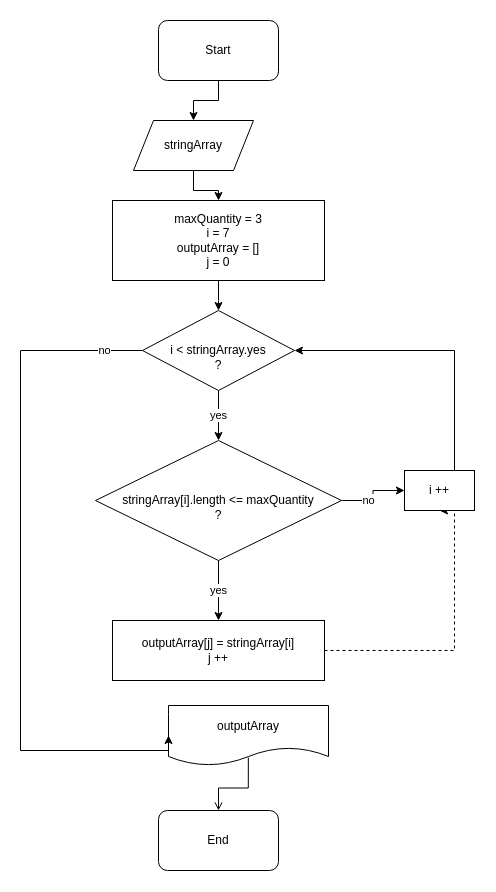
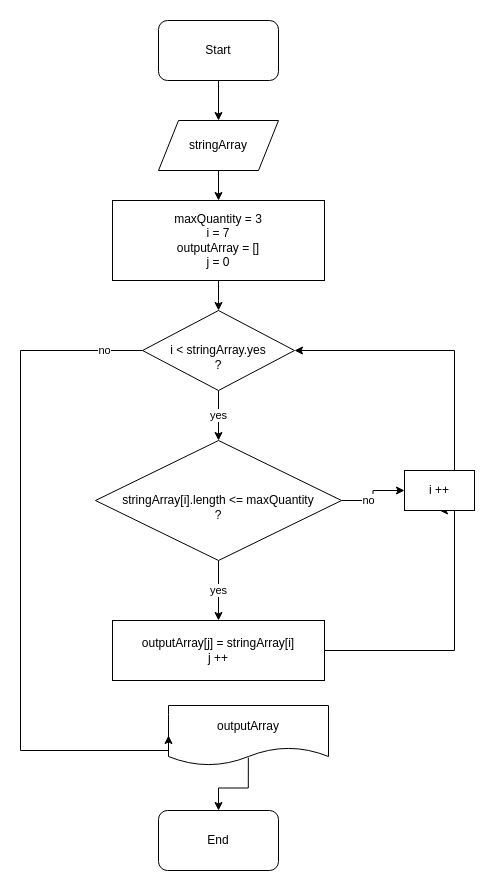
- <mxCell id="15" value="stringArray" style="shape=parallelogram;perimeter=parallelogramPerimeter;whiteSpace=wrap;html=1;fixedSize=1;" parent="1" vertex="1"><mxGeometry x="133" y="120" width="120" height="50" as="geometry" /></mxCell>
+ <mxCell id="15" value="stringArray" style="shape=parallelogram;perimeter=parallelogramPerimeter;whiteSpace=wrap;html=1;fixedSize=1;" parent="1" vertex="1"><mxGeometry x="158" y="120" width="120" height="50" as="geometry" /></mxCell>
- <mxCell id="6" style="edgeStyle=orthogonalEdgeStyle;rounded=0;orthogonalLoop=1;jettySize=auto;html=1;entryX=0.5;entryY=1;entryDx=0;entryDy=0;dashed=1;" parent="1" source="7" target="16" edge="1"><mxGeometry relative="1" as="geometry"><Array as="points"><mxPoint x="454" y="650" /></Array></mxGeometry></mxCell>
+ <mxCell id="6" style="edgeStyle=orthogonalEdgeStyle;rounded=0;orthogonalLoop=1;jettySize=auto;html=1;entryX=0.5;entryY=1;entryDx=0;entryDy=0;" parent="1" source="7" target="16" edge="1"><mxGeometry relative="1" as="geometry"><Array as="points"><mxPoint x="454" y="650" /></Array></mxGeometry></mxCell>
- <mxCell id="11" style="edgeStyle=orthogonalEdgeStyle;rounded=0;orthogonalLoop=1;jettySize=auto;html=1;entryX=0.5;entryY=0;entryDx=0;entryDy=0;exitX=0.499;exitY=0.867;exitDx=0;exitDy=0;exitPerimeter=0;endArrow=open;" parent="1" source="12" target="13" edge="1"><mxGeometry relative="1" as="geometry" /></mxCell>
+ <mxCell id="11" style="edgeStyle=orthogonalEdgeStyle;rounded=0;orthogonalLoop=1;jettySize=auto;html=1;entryX=0.5;entryY=0;entryDx=0;entryDy=0;exitX=0.499;exitY=0.867;exitDx=0;exitDy=0;exitPerimeter=0;" parent="1" source="12" target="13" edge="1"><mxGeometry relative="1" as="geometry" /></mxCell>
